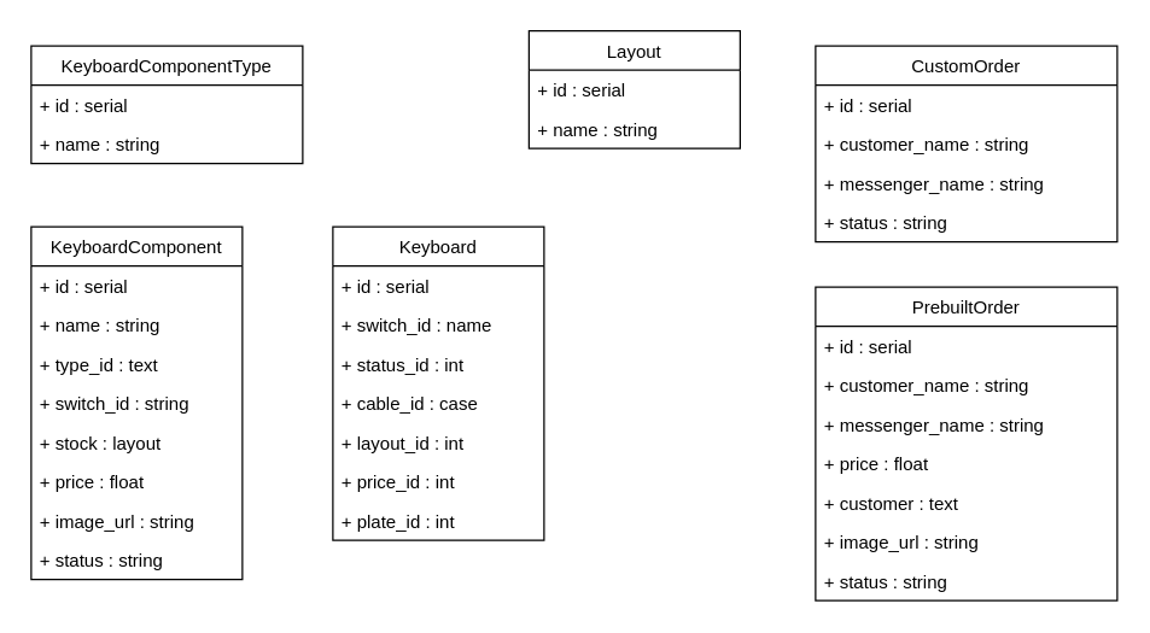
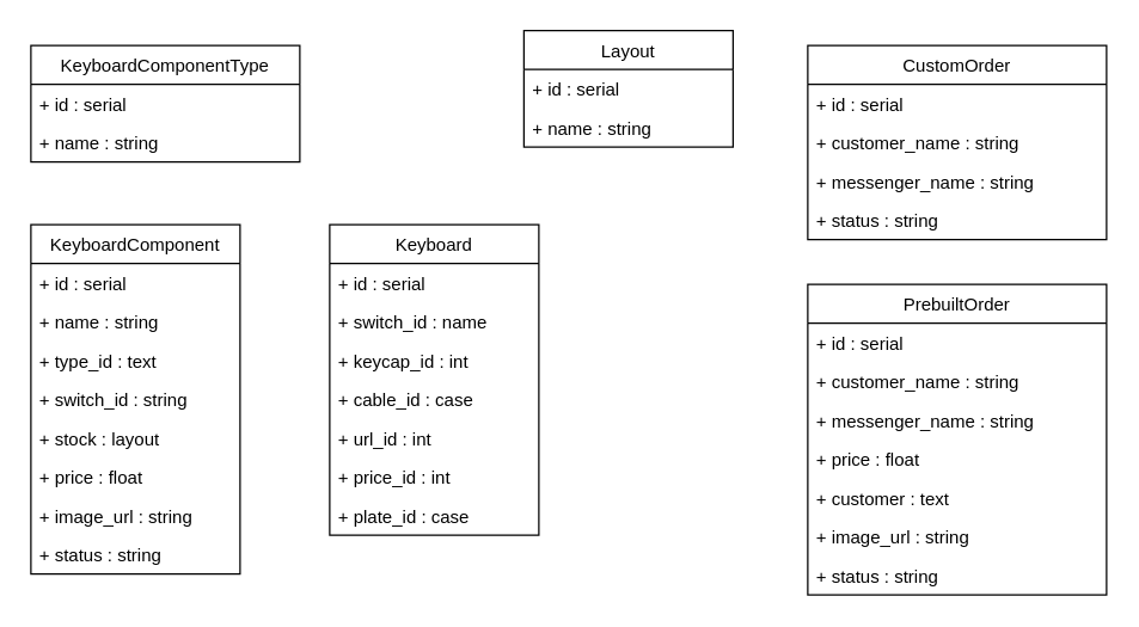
- <mxCell id="27" value="+ status_id : int" style="text;strokeColor=none;fillColor=none;align=left;verticalAlign=top;spacingLeft=4;spacingRight=4;overflow=hidden;rotatable=0;points=[[0,0.5],[1,0.5]];portConstraint=eastwest;" vertex="1" parent="24"><mxGeometry y="78" width="140" height="26" as="geometry" /></mxCell>
+ <mxCell id="27" value="+ keycap_id : int" style="text;strokeColor=none;fillColor=none;align=left;verticalAlign=top;spacingLeft=4;spacingRight=4;overflow=hidden;rotatable=0;points=[[0,0.5],[1,0.5]];portConstraint=eastwest;" vertex="1" parent="24"><mxGeometry y="78" width="140" height="26" as="geometry" /></mxCell>
- <mxCell id="29" value="+ layout_id : int" style="text;strokeColor=none;fillColor=none;align=left;verticalAlign=top;spacingLeft=4;spacingRight=4;overflow=hidden;rotatable=0;points=[[0,0.5],[1,0.5]];portConstraint=eastwest;" vertex="1" parent="24"><mxGeometry y="130" width="140" height="26" as="geometry" /></mxCell>
+ <mxCell id="29" value="+ url_id : int" style="text;strokeColor=none;fillColor=none;align=left;verticalAlign=top;spacingLeft=4;spacingRight=4;overflow=hidden;rotatable=0;points=[[0,0.5],[1,0.5]];portConstraint=eastwest;" vertex="1" parent="24"><mxGeometry y="130" width="140" height="26" as="geometry" /></mxCell>
- <mxCell id="31" value="+ plate_id : int" style="text;strokeColor=none;fillColor=none;align=left;verticalAlign=top;spacingLeft=4;spacingRight=4;overflow=hidden;rotatable=0;points=[[0,0.5],[1,0.5]];portConstraint=eastwest;" vertex="1" parent="24"><mxGeometry y="182" width="140" height="26" as="geometry" /></mxCell>
+ <mxCell id="31" value="+ plate_id : case" style="text;strokeColor=none;fillColor=none;align=left;verticalAlign=top;spacingLeft=4;spacingRight=4;overflow=hidden;rotatable=0;points=[[0,0.5],[1,0.5]];portConstraint=eastwest;" vertex="1" parent="24"><mxGeometry y="182" width="140" height="26" as="geometry" /></mxCell>
